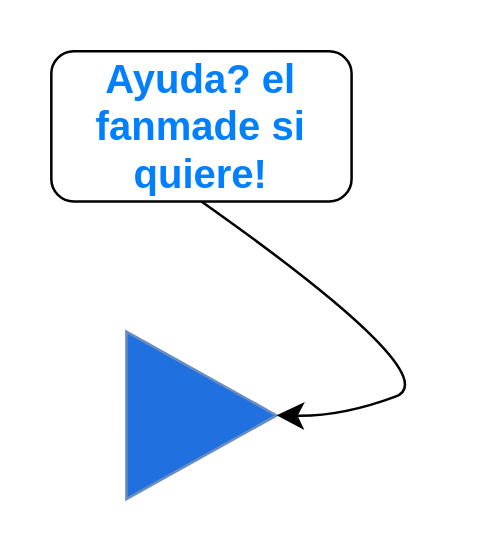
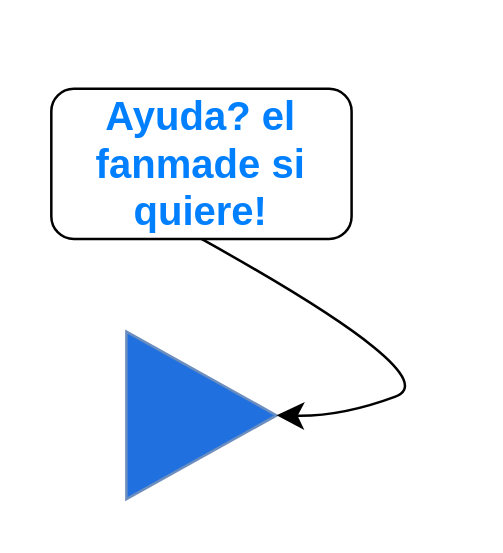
- <mxCell id="4" value="&lt;b style=&quot;background-color: initial;&quot;&gt;&lt;font color=&quot;#007fff&quot;&gt;Ayuda? el fanmade si quiere!&lt;/font&gt;&lt;/b&gt;" style="rounded=1;whiteSpace=wrap;html=1;fontSize=16;align=center;" vertex="1" parent="1"><mxGeometry x="20" y="20" width="120" height="60" as="geometry" /></mxCell>
+ <mxCell id="4" value="&lt;b style=&quot;background-color: initial;&quot;&gt;&lt;font color=&quot;#007fff&quot;&gt;Ayuda? el fanmade si quiere!&lt;/font&gt;&lt;/b&gt;" style="rounded=1;whiteSpace=wrap;html=1;fontSize=16;align=center;" vertex="1" parent="1"><mxGeometry x="20" y="35" width="120" height="60" as="geometry" /></mxCell>
